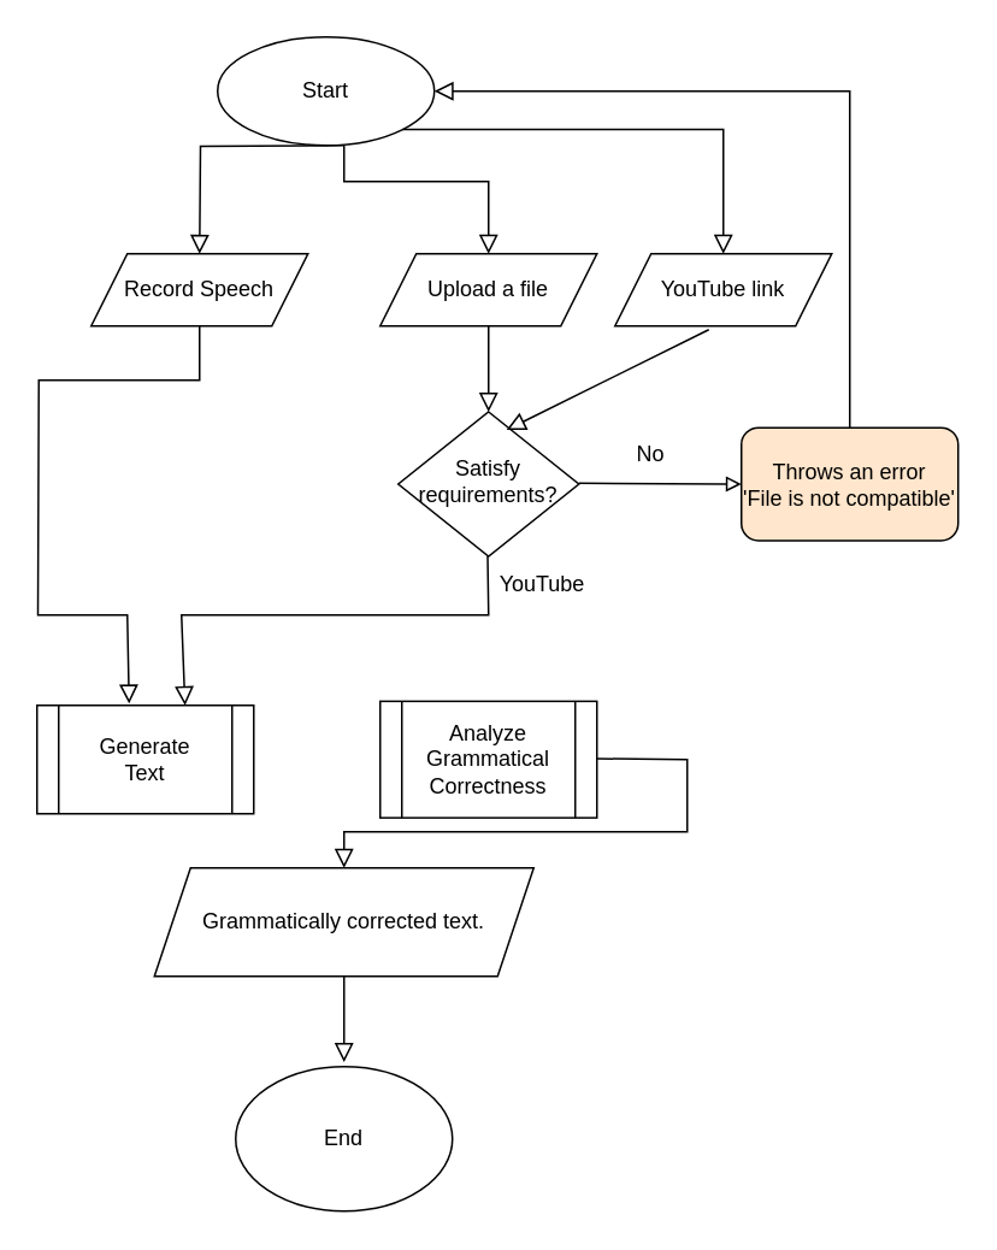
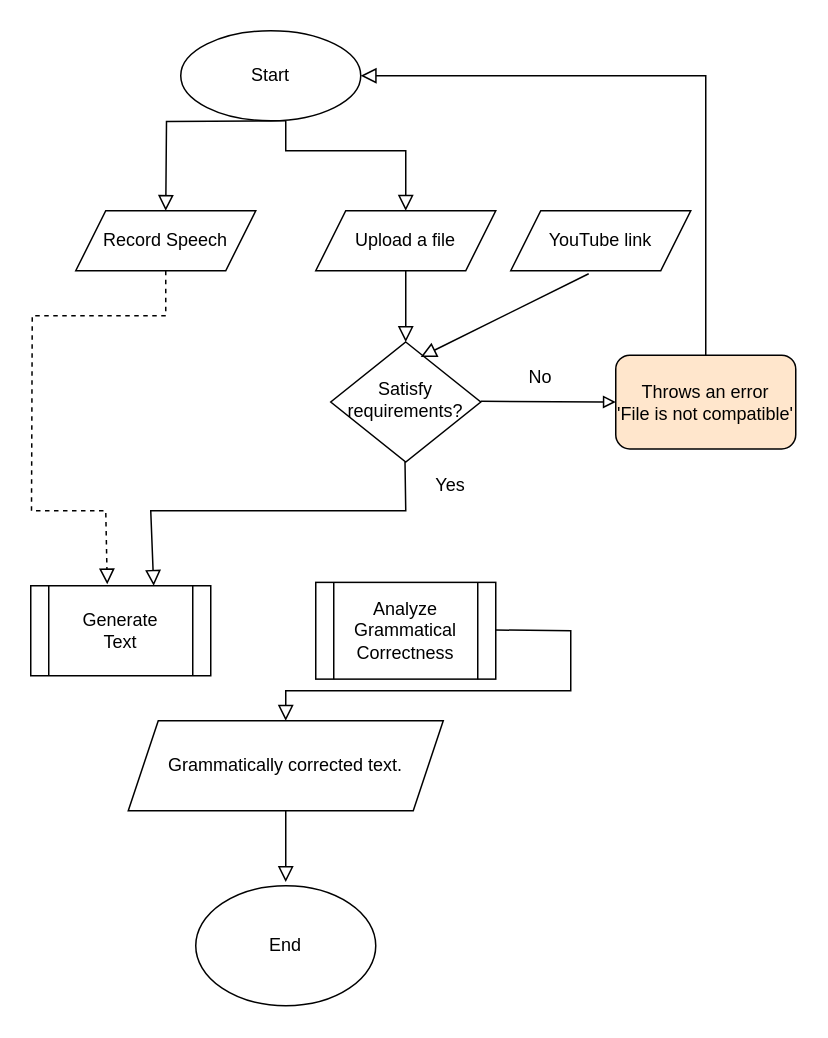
- <mxCell id="23" value="" style="rounded=0;html=1;jettySize=auto;orthogonalLoop=1;fontSize=11;endArrow=block;endFill=0;endSize=8;strokeWidth=1;shadow=0;labelBackgroundColor=none;edgeStyle=orthogonalEdgeStyle;entryX=0.5;entryY=0;entryDx=0;entryDy=0;exitX=1;exitY=1;exitDx=0;exitDy=0;" edge="1" parent="1" source="14" target="22"><mxGeometry relative="1" as="geometry"><mxPoint x="230" y="80" as="sourcePoint" /><mxPoint x="280" y="140" as="targetPoint" /></mxGeometry></mxCell>
- <mxCell id="10" value="" style="endArrow=block;html=1;rounded=0;endFill=0;exitX=0.5;exitY=1;exitDx=0;exitDy=0;endSize=8;entryX=0.425;entryY=-0.017;entryDx=0;entryDy=0;entryPerimeter=0;" parent="1" source="12" target="13" edge="1"><mxGeometry width="50" height="50" relative="1" as="geometry"><mxPoint x="20" y="190" as="sourcePoint" /><mxPoint x="90.5" y="380" as="targetPoint" /><Array as="points"><mxPoint x="110" y="210" /><mxPoint x="21" y="210" /><mxPoint x="20.5" y="340" /><mxPoint x="70" y="340" /></Array></mxGeometry></mxCell>
+ <mxCell id="10" value="" style="endArrow=block;html=1;rounded=0;endFill=0;exitX=0.5;exitY=1;exitDx=0;exitDy=0;endSize=8;entryX=0.425;entryY=-0.017;entryDx=0;entryDy=0;entryPerimeter=0;dashed=1;" parent="1" source="12" target="13" edge="1"><mxGeometry width="50" height="50" relative="1" as="geometry"><mxPoint x="20" y="190" as="sourcePoint" /><mxPoint x="90.5" y="380" as="targetPoint" /><Array as="points"><mxPoint x="110" y="210" /><mxPoint x="21" y="210" /><mxPoint x="20.5" y="340" /><mxPoint x="70" y="340" /></Array></mxGeometry></mxCell>
- <mxCell id="19" value="YouTube" style="text;html=1;strokeColor=none;fillColor=none;align=center;verticalAlign=middle;whiteSpace=wrap;rounded=0;" parent="1" vertex="1"><mxGeometry x="270" y="307.5" width="60" height="30" as="geometry" /></mxCell>
+ <mxCell id="19" value="Yes" style="text;html=1;strokeColor=none;fillColor=none;align=center;verticalAlign=middle;whiteSpace=wrap;rounded=0;" parent="1" vertex="1"><mxGeometry x="270" y="307.5" width="60" height="30" as="geometry" /></mxCell>
